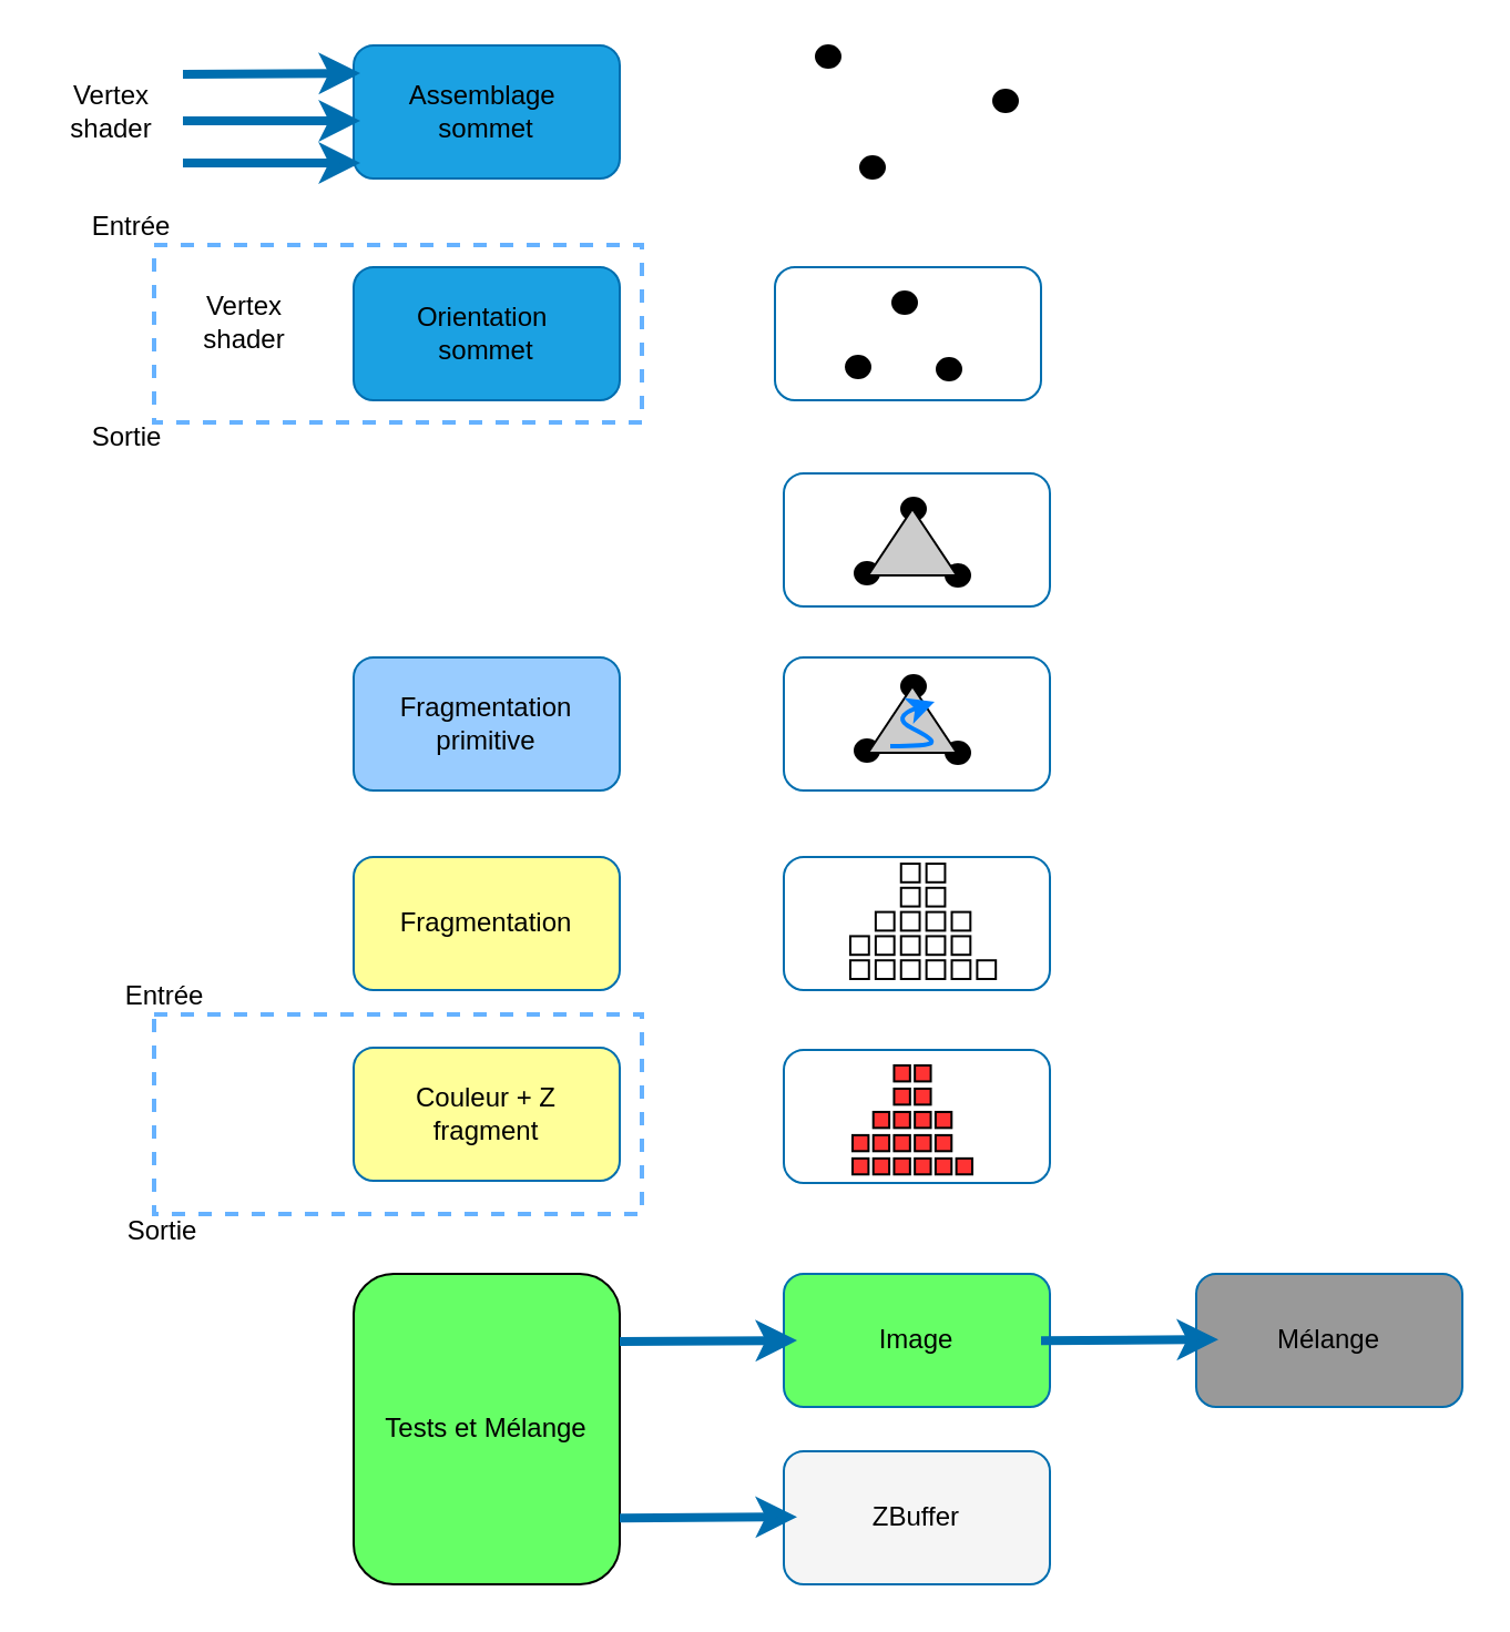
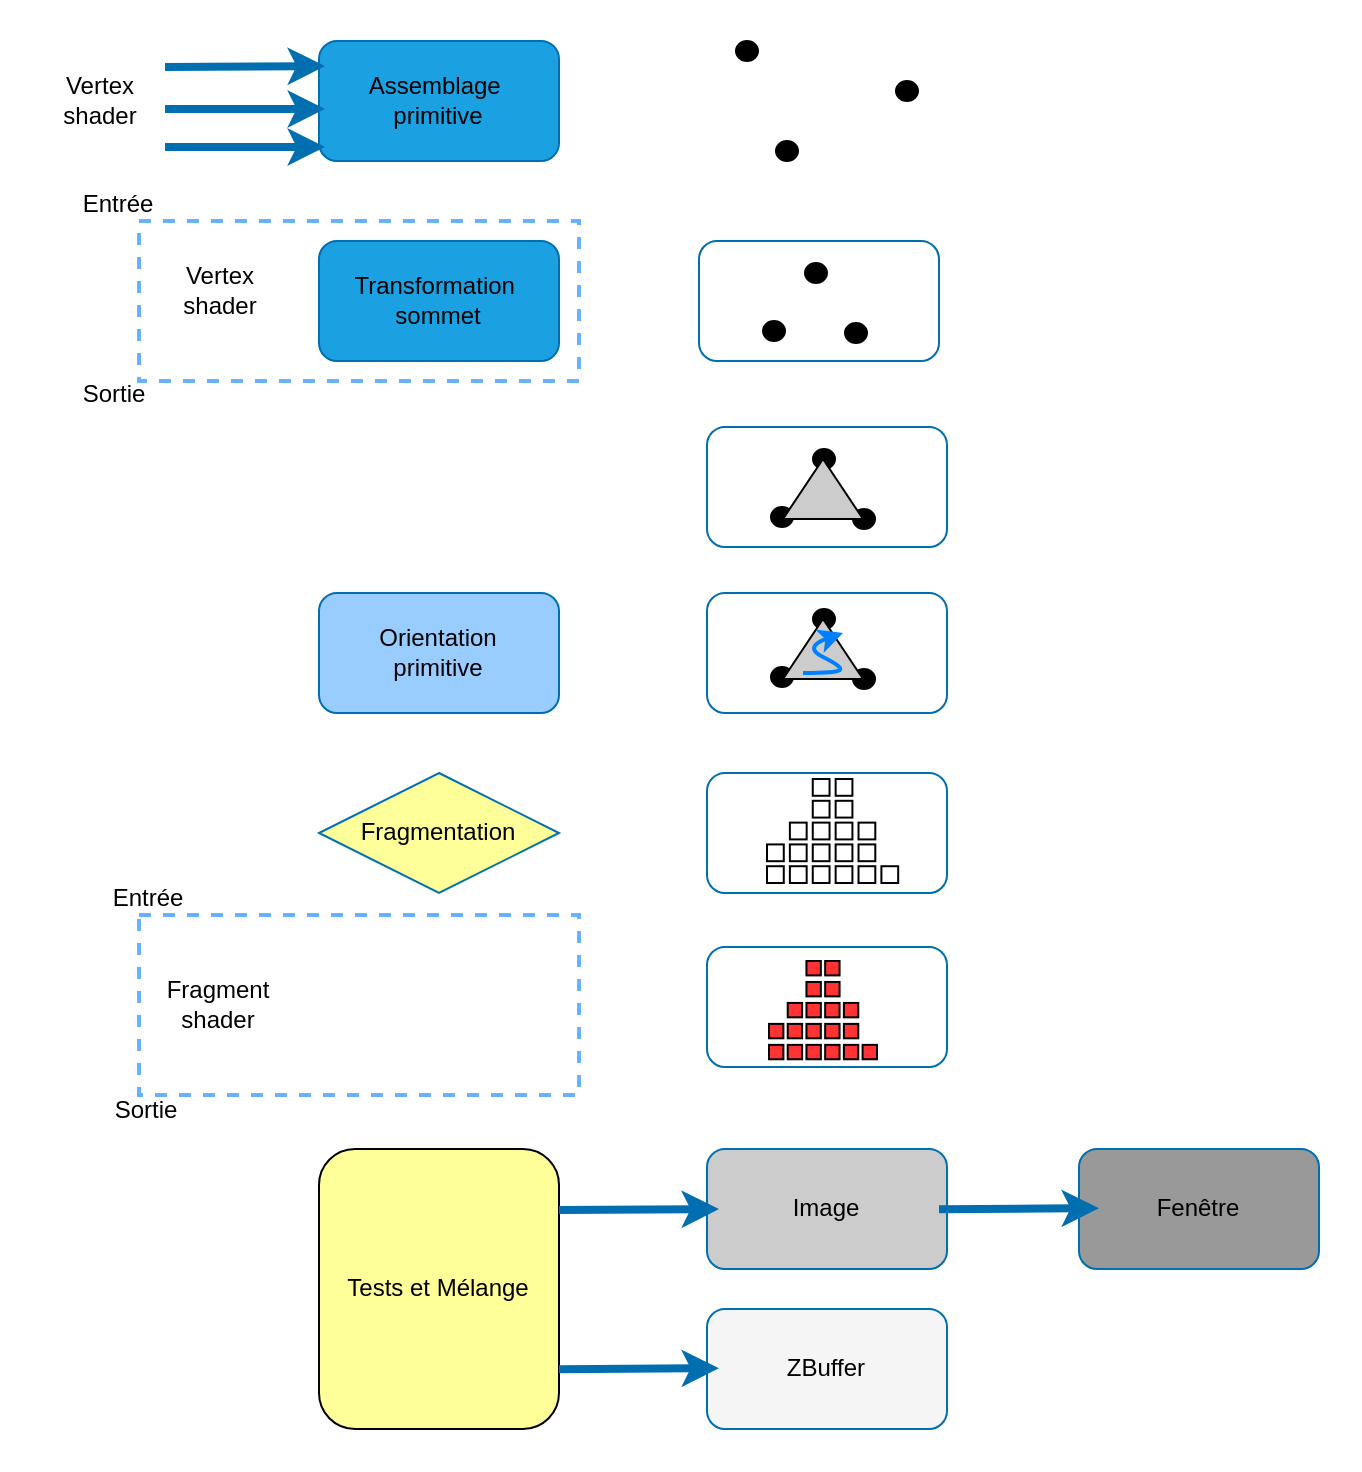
- <mxCell id="2" value="&lt;font color=&quot;#000000&quot;&gt;Assemblage&amp;nbsp;&lt;br&gt;sommet&lt;/font&gt;" style="rounded=1;whiteSpace=wrap;html=1;fontSize=12;glass=0;strokeWidth=1;shadow=0;fillColor=#1ba1e2;fontColor=#ffffff;strokeColor=#006EAF;" parent="1" vertex="1"><mxGeometry x="159" y="20" width="120" height="60" as="geometry" /></mxCell>
+ <mxCell id="2" value="&lt;font color=&quot;#000000&quot;&gt;Assemblage&amp;nbsp;&lt;br&gt;primitive&lt;/font&gt;" style="rounded=1;whiteSpace=wrap;html=1;fontSize=12;glass=0;strokeWidth=1;shadow=0;fillColor=#1ba1e2;fontColor=#ffffff;strokeColor=#006EAF;" parent="1" vertex="1"><mxGeometry x="159" y="20" width="120" height="60" as="geometry" /></mxCell>
- <mxCell id="10" value="&lt;font color=&quot;#000000&quot;&gt;Orientation&amp;nbsp;&lt;br&gt;sommet&lt;/font&gt;" style="rounded=1;whiteSpace=wrap;html=1;fontSize=12;glass=0;strokeWidth=1;shadow=0;fillColor=#1ba1e2;fontColor=#ffffff;strokeColor=#006EAF;" parent="1" vertex="1"><mxGeometry x="159" y="120" width="120" height="60" as="geometry" /></mxCell>
+ <mxCell id="10" value="&lt;font color=&quot;#000000&quot;&gt;Transformation&amp;nbsp;&lt;br&gt;sommet&lt;/font&gt;" style="rounded=1;whiteSpace=wrap;html=1;fontSize=12;glass=0;strokeWidth=1;shadow=0;fillColor=#1ba1e2;fontColor=#ffffff;strokeColor=#006EAF;" parent="1" vertex="1"><mxGeometry x="159" y="120" width="120" height="60" as="geometry" /></mxCell>
- <mxCell id="11" value="&lt;font color=&quot;#000000&quot;&gt;Fragmentation&lt;br&gt;primitive&lt;/font&gt;" style="rounded=1;whiteSpace=wrap;html=1;fontSize=12;glass=0;strokeWidth=1;shadow=0;fillColor=#99CCFF;fontColor=#ffffff;strokeColor=#006EAF;" parent="1" vertex="1"><mxGeometry x="159" y="296" width="120" height="60" as="geometry" /></mxCell>
+ <mxCell id="11" value="&lt;font color=&quot;#000000&quot;&gt;Orientation&lt;br&gt;primitive&lt;/font&gt;" style="rounded=1;whiteSpace=wrap;html=1;fontSize=12;glass=0;strokeWidth=1;shadow=0;fillColor=#99CCFF;fontColor=#ffffff;strokeColor=#006EAF;" parent="1" vertex="1"><mxGeometry x="159" y="296" width="120" height="60" as="geometry" /></mxCell>
- <mxCell id="12" value="&lt;font color=&quot;#000000&quot;&gt;Fragmentation&lt;/font&gt;" style="rounded=1;whiteSpace=wrap;html=1;fontSize=12;glass=0;strokeWidth=1;shadow=0;fillColor=#FFFF99;fontColor=#ffffff;strokeColor=#006EAF;" parent="1" vertex="1"><mxGeometry x="159" y="386" width="120" height="60" as="geometry" /></mxCell>
+ <mxCell id="12" value="&lt;font color=&quot;#000000&quot;&gt;Fragmentation&lt;/font&gt;" style="rhombus;whiteSpace=wrap;html=1;fontSize=12;glass=0;strokeWidth=1;shadow=0;fillColor=#FFFF99;fontColor=#ffffff;strokeColor=#006EAF;" parent="1" vertex="1"><mxGeometry x="159" y="386" width="120" height="60" as="geometry" /></mxCell>
+ <mxCell id="24" value="Fragment&lt;br&gt;shader" style="text;html=1;strokeColor=none;fillColor=none;align=center;verticalAlign=middle;whiteSpace=wrap;rounded=0;" parent="1" vertex="1"><mxGeometry x="79" y="487" width="60" height="30" as="geometry" /></mxCell>
- <mxCell id="13" value="&lt;font color=&quot;#000000&quot;&gt;Couleur + Z&lt;br&gt;fragment&lt;/font&gt;" style="rounded=1;whiteSpace=wrap;html=1;fontSize=12;glass=0;strokeWidth=1;shadow=0;fillColor=#FFFF99;fontColor=#ffffff;strokeColor=#006EAF;" parent="1" vertex="1"><mxGeometry x="159" y="472" width="120" height="60" as="geometry" /></mxCell>
- <mxCell id="19" value="&lt;font color=&quot;#000000&quot;&gt;Image&lt;/font&gt;" style="rounded=1;whiteSpace=wrap;html=1;fontSize=12;glass=0;strokeWidth=1;shadow=0;fillColor=#66FF66;fontColor=#ffffff;strokeColor=#006EAF;" parent="1" vertex="1"><mxGeometry x="353" y="574" width="120" height="60" as="geometry" /></mxCell>
+ <mxCell id="19" value="&lt;font color=&quot;#000000&quot;&gt;Image&lt;/font&gt;" style="rounded=1;whiteSpace=wrap;html=1;fontSize=12;glass=0;strokeWidth=1;shadow=0;fillColor=#cccccc;fontColor=#ffffff;strokeColor=#006EAF;" parent="1" vertex="1"><mxGeometry x="353" y="574" width="120" height="60" as="geometry" /></mxCell>
- <mxCell id="20" value="&lt;font color=&quot;#000000&quot;&gt;Mélange&lt;/font&gt;" style="rounded=1;whiteSpace=wrap;html=1;fontSize=12;glass=0;strokeWidth=1;shadow=0;fillColor=#999999;fontColor=#ffffff;strokeColor=#006EAF;" parent="1" vertex="1"><mxGeometry x="539" y="574" width="120" height="60" as="geometry" /></mxCell>
+ <mxCell id="20" value="&lt;font color=&quot;#000000&quot;&gt;Fenêtre&lt;/font&gt;" style="rounded=1;whiteSpace=wrap;html=1;fontSize=12;glass=0;strokeWidth=1;shadow=0;fillColor=#999999;fontColor=#ffffff;strokeColor=#006EAF;" parent="1" vertex="1"><mxGeometry x="539" y="574" width="120" height="60" as="geometry" /></mxCell>
- <mxCell id="3" value="Tests et Mélange" style="rounded=1;whiteSpace=wrap;html=1;fontSize=12;glass=0;strokeWidth=1;shadow=0;fillColor=#66FF66;" parent="1" vertex="1"><mxGeometry x="159" y="574" width="120" height="140" as="geometry" /></mxCell>
+ <mxCell id="3" value="Tests et Mélange" style="rounded=1;whiteSpace=wrap;html=1;fontSize=12;glass=0;strokeWidth=1;shadow=0;fillColor=#ffff99;" parent="1" vertex="1"><mxGeometry x="159" y="574" width="120" height="140" as="geometry" /></mxCell>
